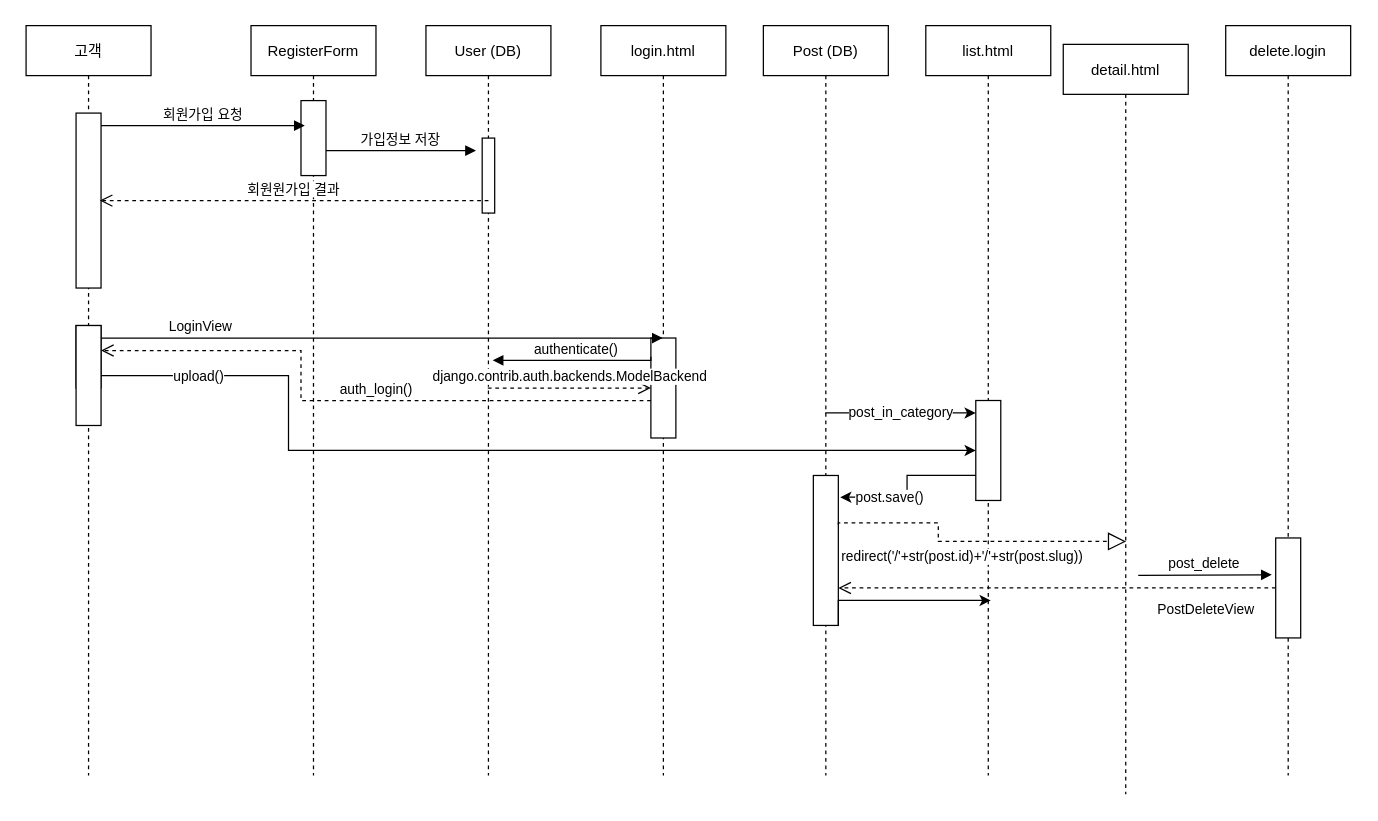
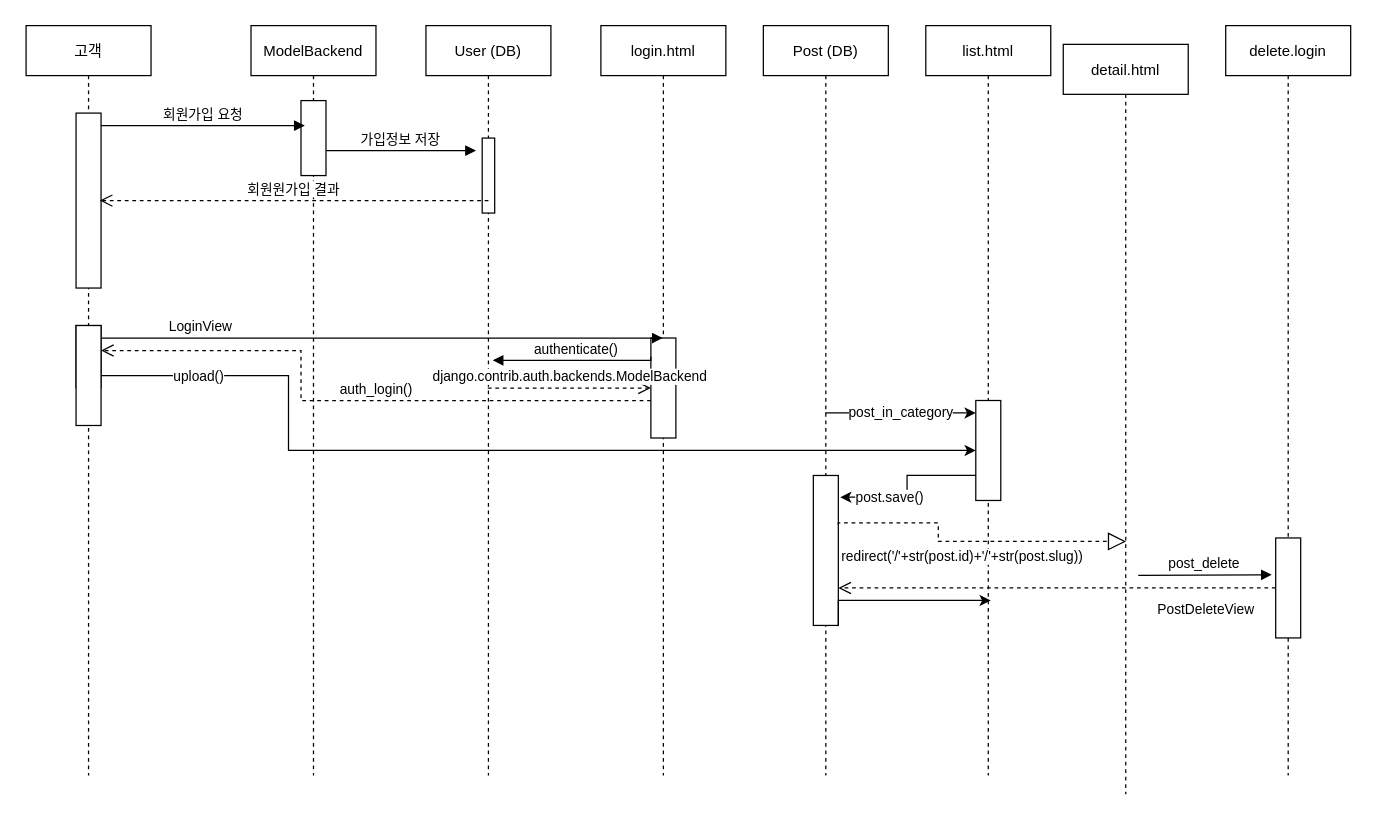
- <mxCell id="4" value="RegisterForm" style="shape=umlLifeline;perimeter=lifelinePerimeter;container=1;collapsible=0;recursiveResize=0;rounded=0;shadow=0;strokeWidth=1;" parent="1" vertex="1"><mxGeometry x="200" y="20" width="100" height="600" as="geometry" /></mxCell>
+ <mxCell id="4" value="ModelBackend" style="shape=umlLifeline;perimeter=lifelinePerimeter;container=1;collapsible=0;recursiveResize=0;rounded=0;shadow=0;strokeWidth=1;" parent="1" vertex="1"><mxGeometry x="200" y="20" width="100" height="600" as="geometry" /></mxCell>
